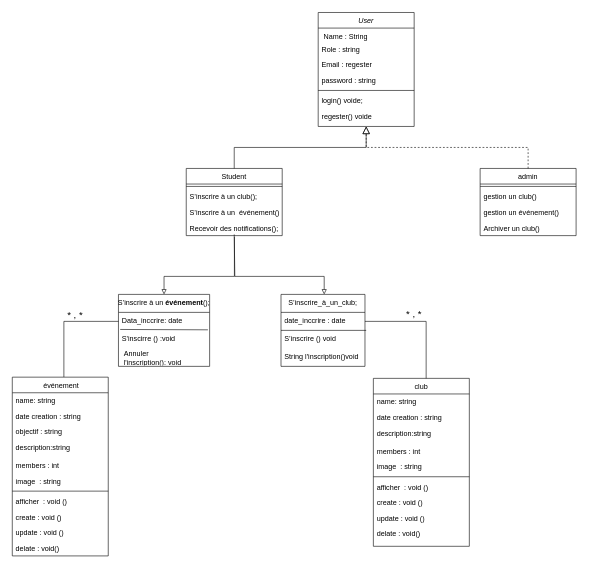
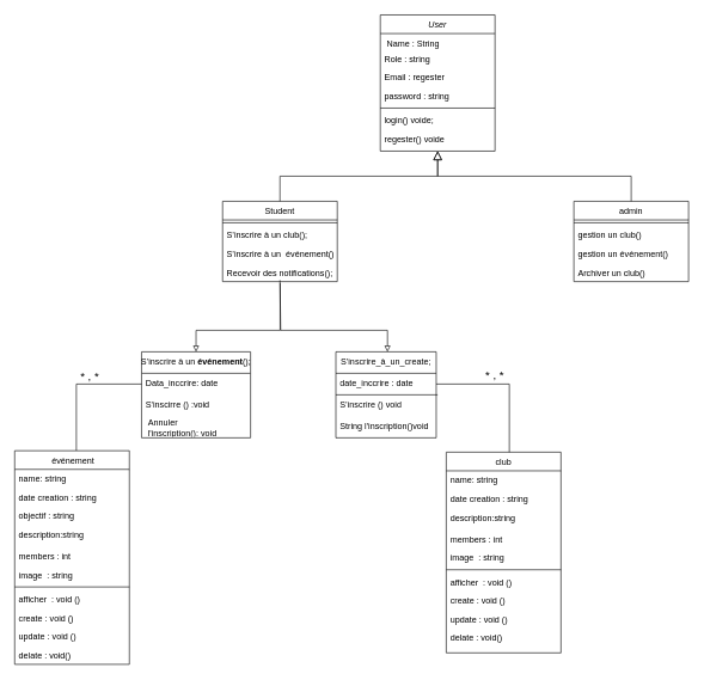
- <mxCell id="21" value="" style="endArrow=block;endSize=10;endFill=0;shadow=0;strokeWidth=1;rounded=0;curved=0;edgeStyle=elbowEdgeStyle;elbow=vertical;dashed=1;" parent="1" source="16" target="2" edge="1"><mxGeometry width="160" relative="1" as="geometry"><mxPoint x="520" y="273" as="sourcePoint" /><mxPoint x="620" y="171" as="targetPoint" /></mxGeometry></mxCell>
+ <mxCell id="21" value="" style="endArrow=block;endSize=10;endFill=0;shadow=0;strokeWidth=1;rounded=0;curved=0;edgeStyle=elbowEdgeStyle;elbow=vertical;" parent="1" source="16" target="2" edge="1"><mxGeometry width="160" relative="1" as="geometry"><mxPoint x="520" y="273" as="sourcePoint" /><mxPoint x="620" y="171" as="targetPoint" /></mxGeometry></mxCell>
- <mxCell id="53" value="&lt;span style=&quot;text-align: left; text-wrap-mode: nowrap;&quot;&gt;S’inscrire_à_un_club;&lt;/span&gt;" style="swimlane;fontStyle=0;childLayout=stackLayout;horizontal=1;startSize=30;horizontalStack=0;resizeParent=1;resizeParentMax=0;resizeLast=0;collapsible=1;marginBottom=0;whiteSpace=wrap;html=1;strokeColor=default;align=center;verticalAlign=middle;fontFamily=Helvetica;fontSize=12;fontColor=default;fillColor=default;" parent="1" vertex="1"><mxGeometry x="468" y="490" width="140" height="120" as="geometry" /></mxCell>
+ <mxCell id="53" value="&lt;span style=&quot;text-align: left; text-wrap-mode: nowrap;&quot;&gt;S’inscrire_à_un_create;&lt;/span&gt;" style="swimlane;fontStyle=0;childLayout=stackLayout;horizontal=1;startSize=30;horizontalStack=0;resizeParent=1;resizeParentMax=0;resizeLast=0;collapsible=1;marginBottom=0;whiteSpace=wrap;html=1;strokeColor=default;align=center;verticalAlign=middle;fontFamily=Helvetica;fontSize=12;fontColor=default;fillColor=default;" parent="1" vertex="1"><mxGeometry x="468" y="490" width="140" height="120" as="geometry" /></mxCell>
- <mxCell id="51" value="" style="endArrow=none;html=1;rounded=0;fontFamily=Helvetica;fontSize=12;fontColor=default;exitX=0.019;exitY=0.949;exitDx=0;exitDy=0;exitPerimeter=0;entryX=0.981;entryY=-0.031;entryDx=0;entryDy=0;entryPerimeter=0;" parent="47" source="48" target="49" edge="1"><mxGeometry width="50" height="50" relative="1" as="geometry"><mxPoint x="153" y="250" as="sourcePoint" /><mxPoint x="203" y="200" as="targetPoint" /></mxGeometry></mxCell>
